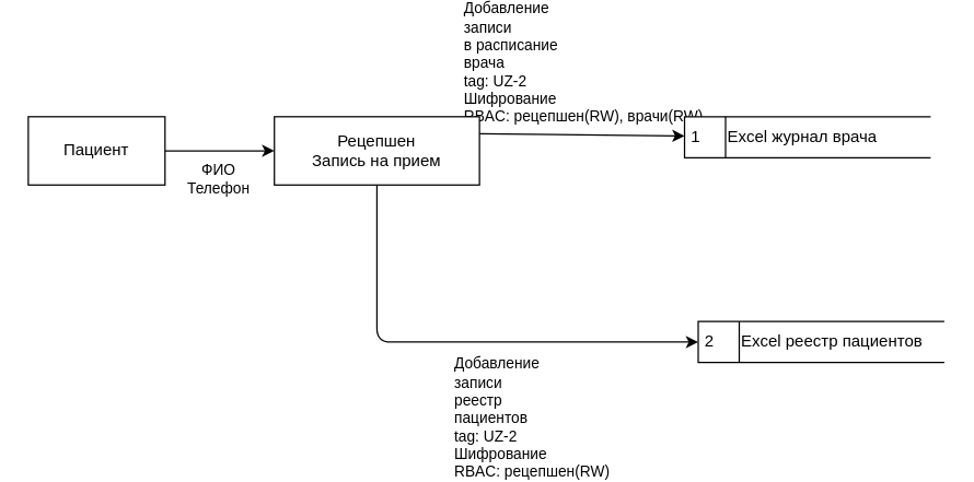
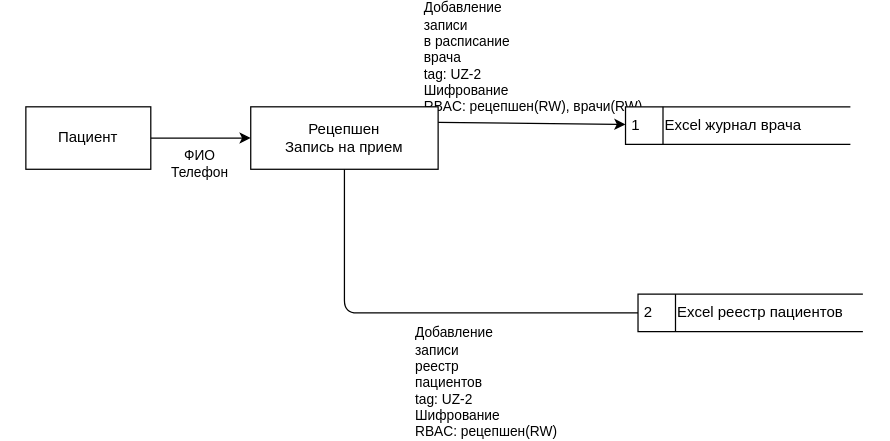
- <mxCell id="7" style="edgeStyle=orthogonalEdgeStyle;html=1;exitX=0.5;exitY=1;exitDx=0;exitDy=0;entryX=0;entryY=0.5;entryDx=0;entryDy=0;" parent="1" source="9" target="11" edge="1"><mxGeometry relative="1" as="geometry"><mxPoint x="260" y="160" as="sourcePoint" /></mxGeometry></mxCell>
+ <mxCell id="7" style="edgeStyle=orthogonalEdgeStyle;html=1;exitX=0.5;exitY=1;exitDx=0;exitDy=0;entryX=0;entryY=0.5;entryDx=0;entryDy=0;endArrow=none;" parent="1" source="9" target="11" edge="1"><mxGeometry relative="1" as="geometry"><mxPoint x="260" y="160" as="sourcePoint" /></mxGeometry></mxCell>
